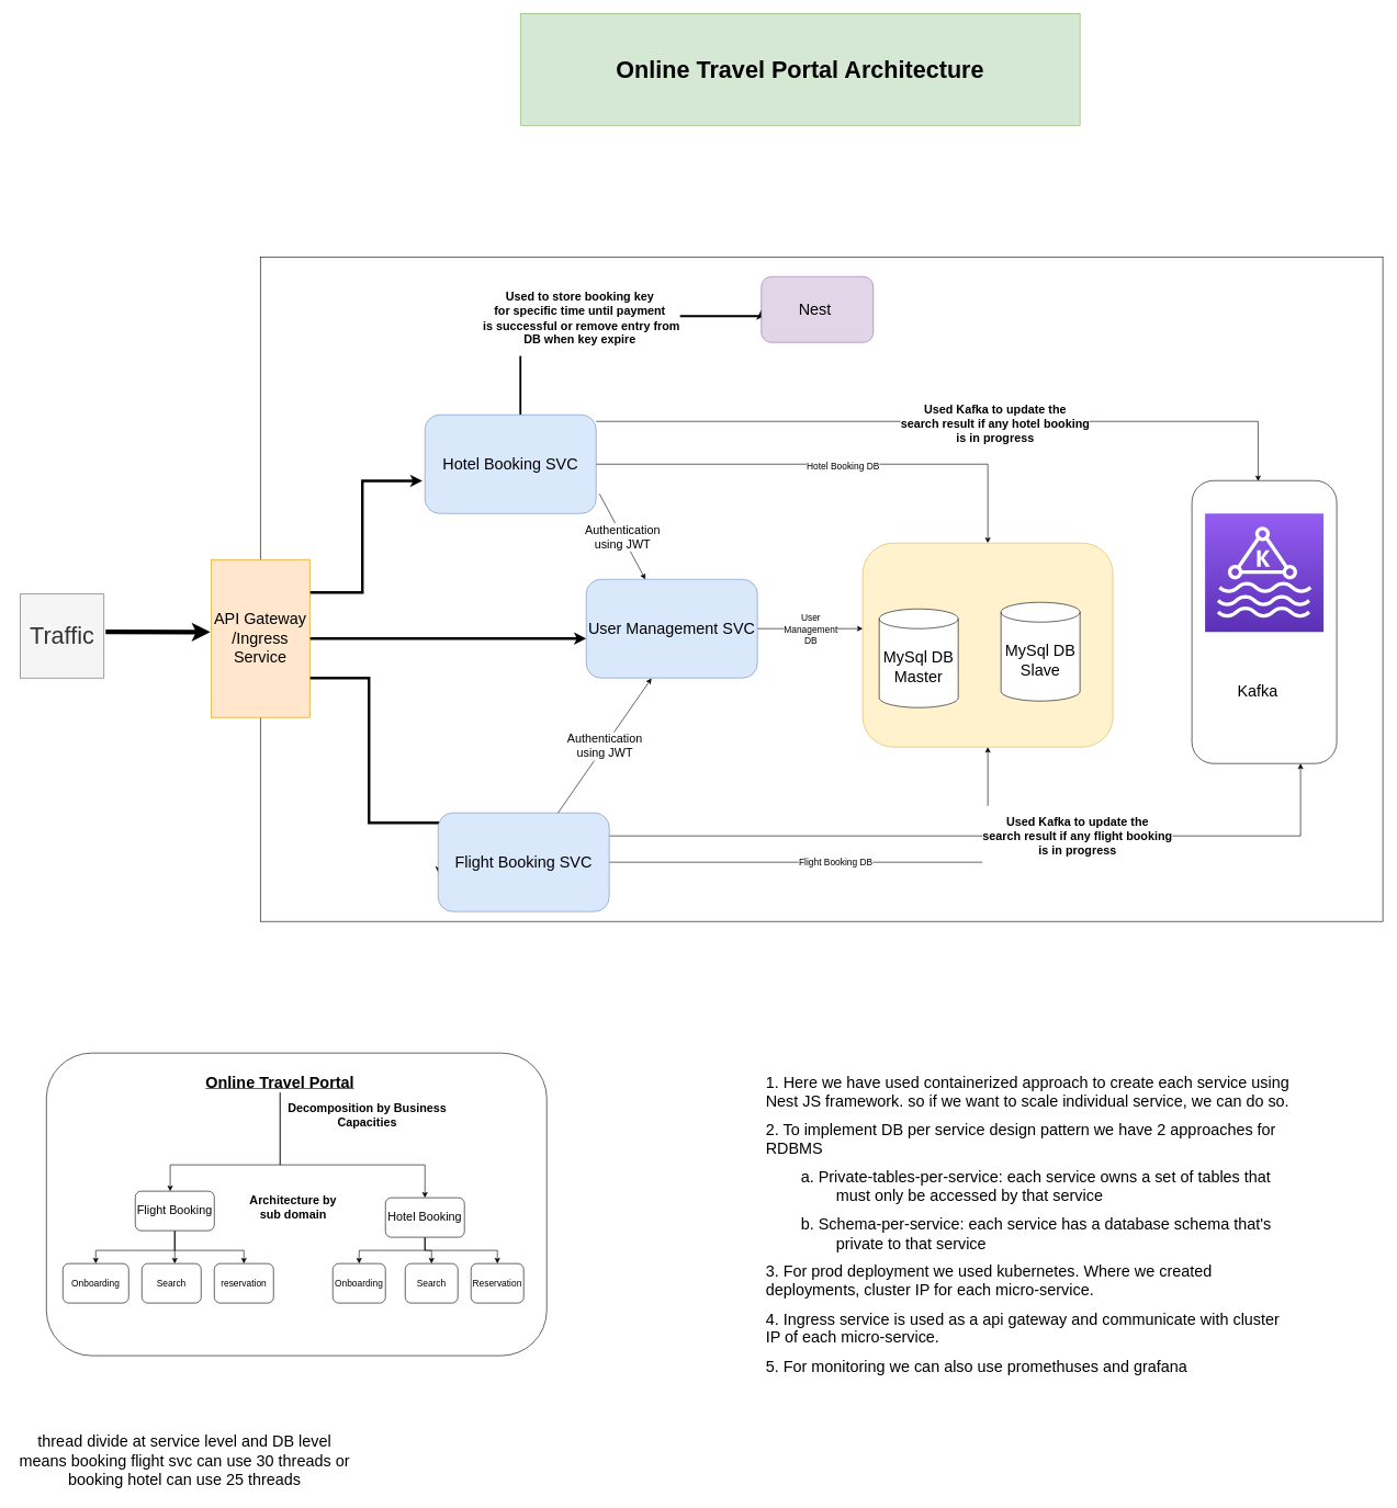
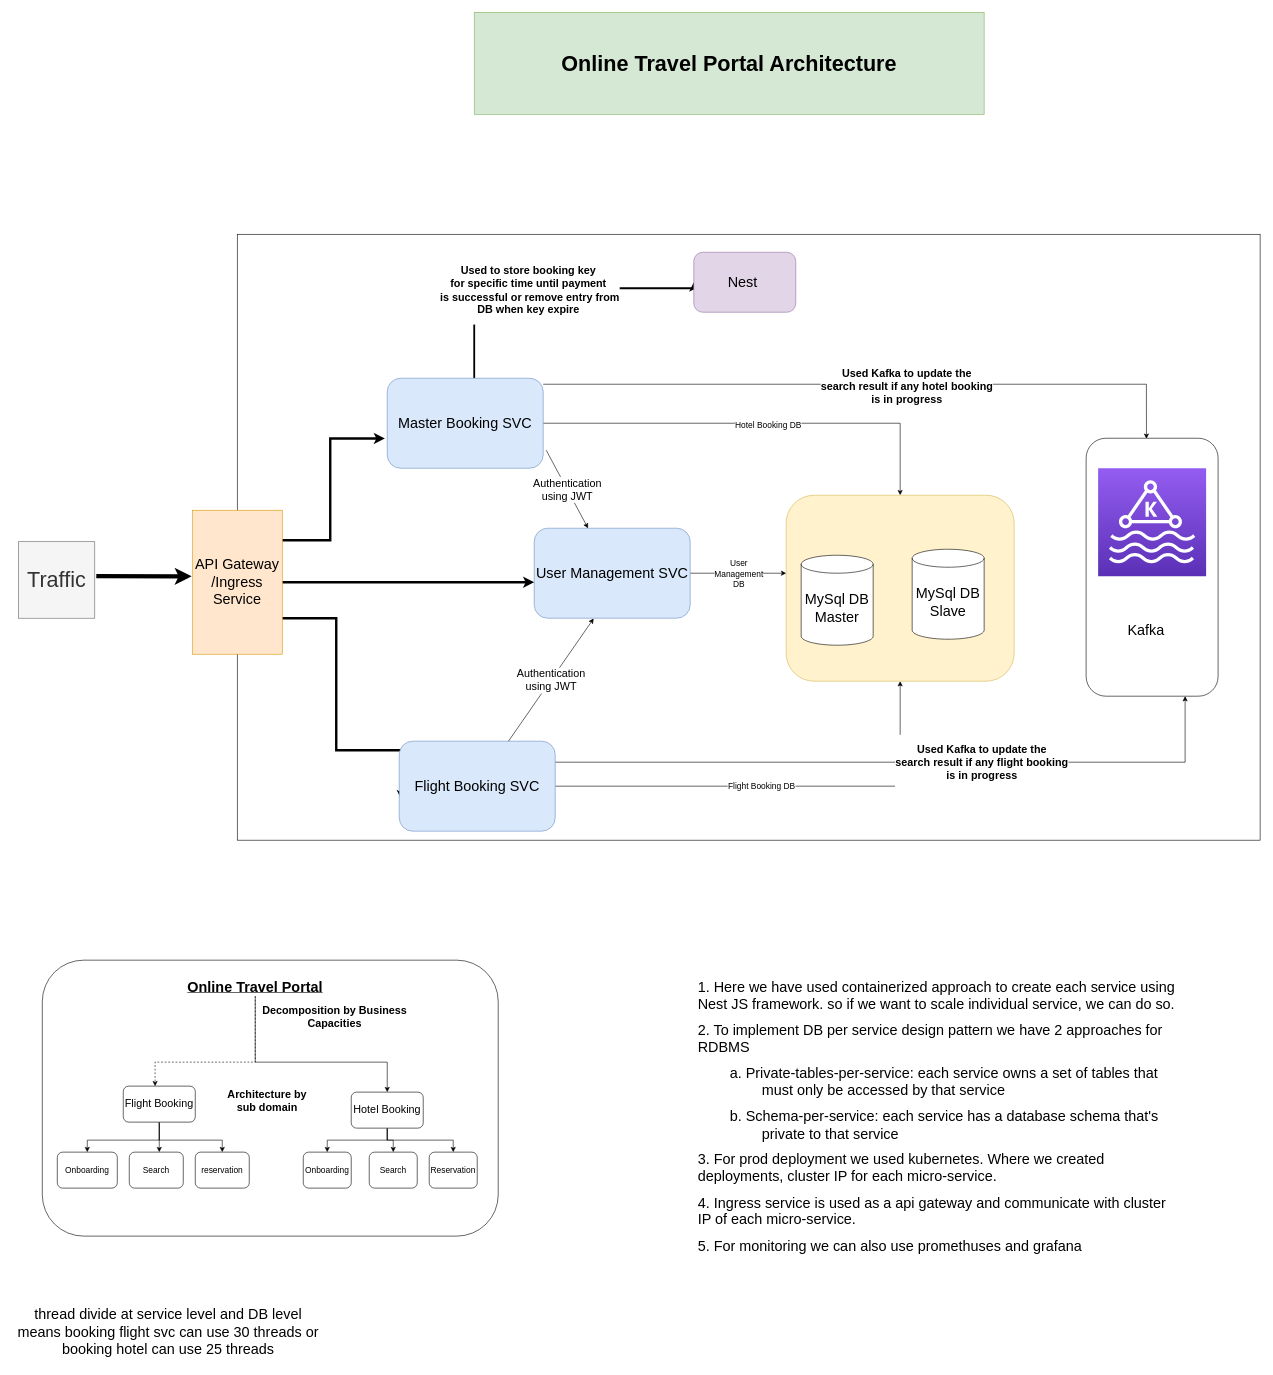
- <mxCell id="34" value="&lt;font style=&quot;font-size: 24px;&quot;&gt;Hotel Booking SVC&lt;/font&gt;" style="rounded=1;whiteSpace=wrap;html=1;fillColor=#dae8fc;strokeColor=#6c8ebf;" vertex="1" parent="1"><mxGeometry x="645" y="630" width="260" height="150" as="geometry" /></mxCell>
+ <mxCell id="34" value="&lt;font style=&quot;font-size: 24px;&quot;&gt;Master Booking SVC&lt;/font&gt;" style="rounded=1;whiteSpace=wrap;html=1;fillColor=#dae8fc;strokeColor=#6c8ebf;" vertex="1" parent="1"><mxGeometry x="645" y="630" width="260" height="150" as="geometry" /></mxCell>
- <mxCell id="4" style="edgeStyle=orthogonalEdgeStyle;rounded=0;orthogonalLoop=1;jettySize=auto;html=1;exitX=0.5;exitY=1;exitDx=0;exitDy=0;entryX=0.442;entryY=0.002;entryDx=0;entryDy=0;entryPerimeter=0;strokeWidth=1;" parent="1" source="5" target="9" edge="1"><mxGeometry relative="1" as="geometry"><Array as="points"><mxPoint x="425" y="1770" /><mxPoint x="258" y="1770" /></Array></mxGeometry></mxCell>
+ <mxCell id="4" style="edgeStyle=orthogonalEdgeStyle;rounded=0;orthogonalLoop=1;jettySize=auto;html=1;exitX=0.5;exitY=1;exitDx=0;exitDy=0;entryX=0.442;entryY=0.002;entryDx=0;entryDy=0;entryPerimeter=0;strokeWidth=1;dashed=1;" parent="1" source="5" target="9" edge="1"><mxGeometry relative="1" as="geometry"><Array as="points"><mxPoint x="425" y="1770" /><mxPoint x="258" y="1770" /></Array></mxGeometry></mxCell>
